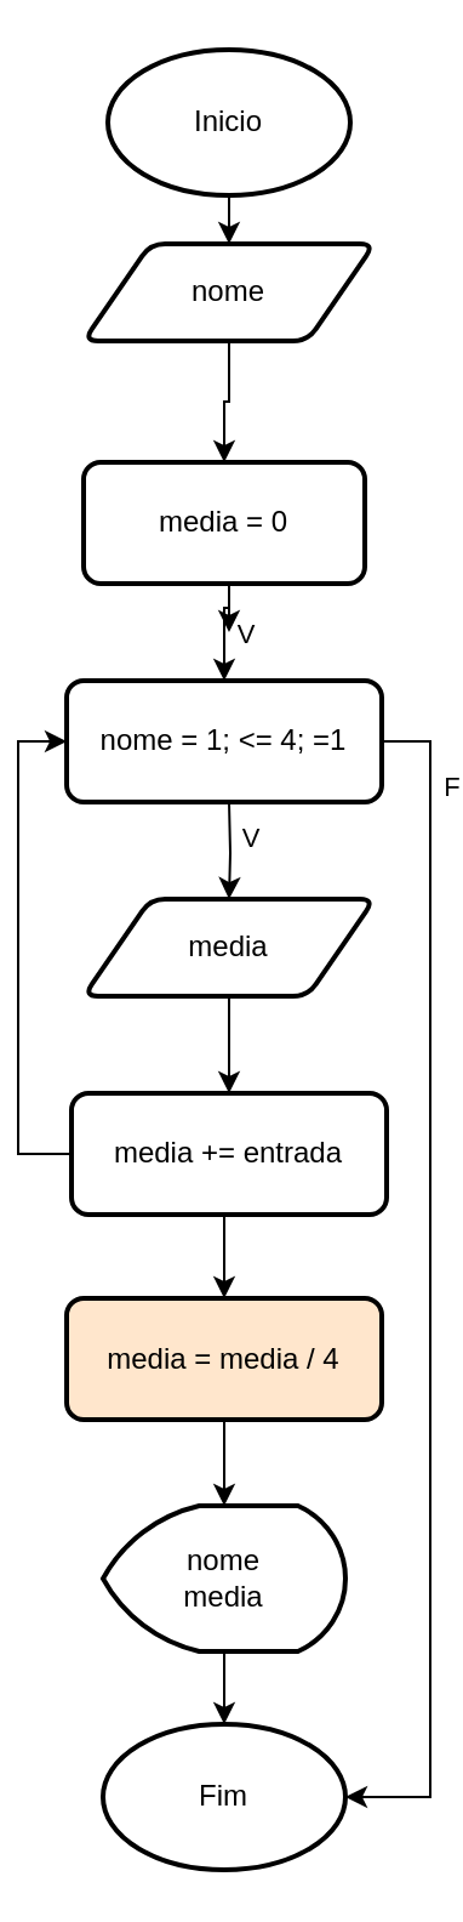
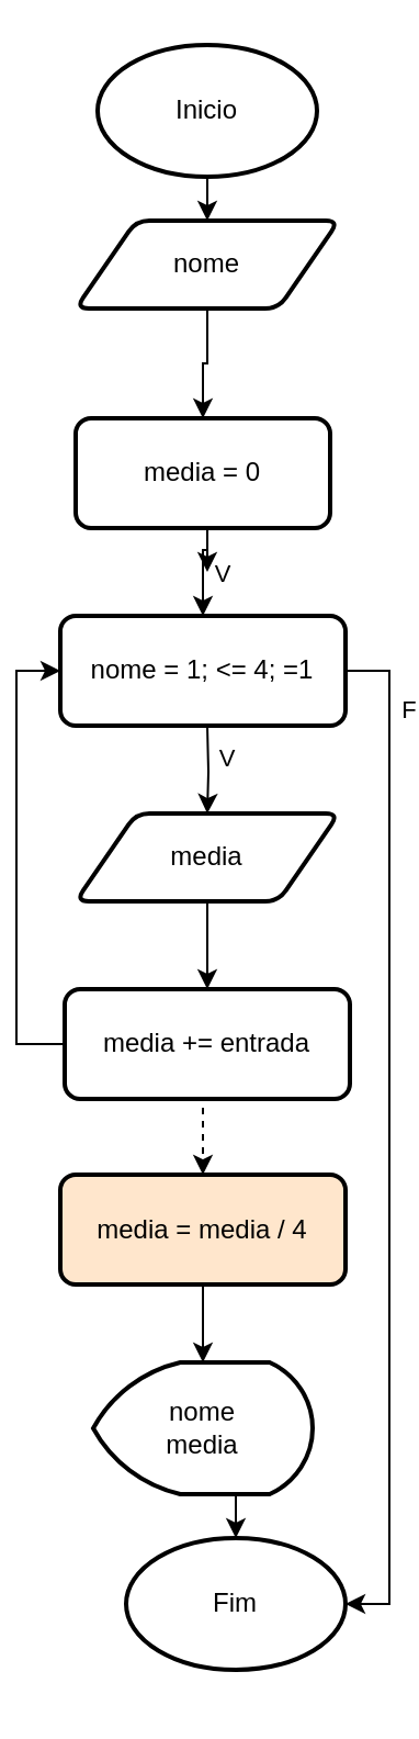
- <mxCell id="10" style="edgeStyle=orthogonalEdgeStyle;rounded=0;orthogonalLoop=1;jettySize=auto;html=1;exitX=0.5;exitY=1;exitDx=0;exitDy=0;entryX=0.5;entryY=0;entryDx=0;entryDy=0;" edge="1" parent="1" source="11" target="21"><mxGeometry relative="1" as="geometry" /></mxCell>
+ <mxCell id="10" style="edgeStyle=orthogonalEdgeStyle;rounded=0;orthogonalLoop=1;jettySize=auto;html=1;exitX=0.5;exitY=1;exitDx=0;exitDy=0;entryX=0.5;entryY=0;entryDx=0;entryDy=0;dashed=1;" edge="1" parent="1" source="11" target="21"><mxGeometry relative="1" as="geometry" /></mxCell>
- <mxCell id="4" value="Fim" style="strokeWidth=2;html=1;shape=mxgraph.flowchart.start_1;whiteSpace=wrap;" parent="1" vertex="1"><mxGeometry x="35" y="710" width="100" height="60" as="geometry" /></mxCell>
+ <mxCell id="4" value="Fim" style="strokeWidth=2;html=1;shape=mxgraph.flowchart.start_1;whiteSpace=wrap;" parent="1" vertex="1"><mxGeometry x="50" y="700" width="100" height="60" as="geometry" /></mxCell>
